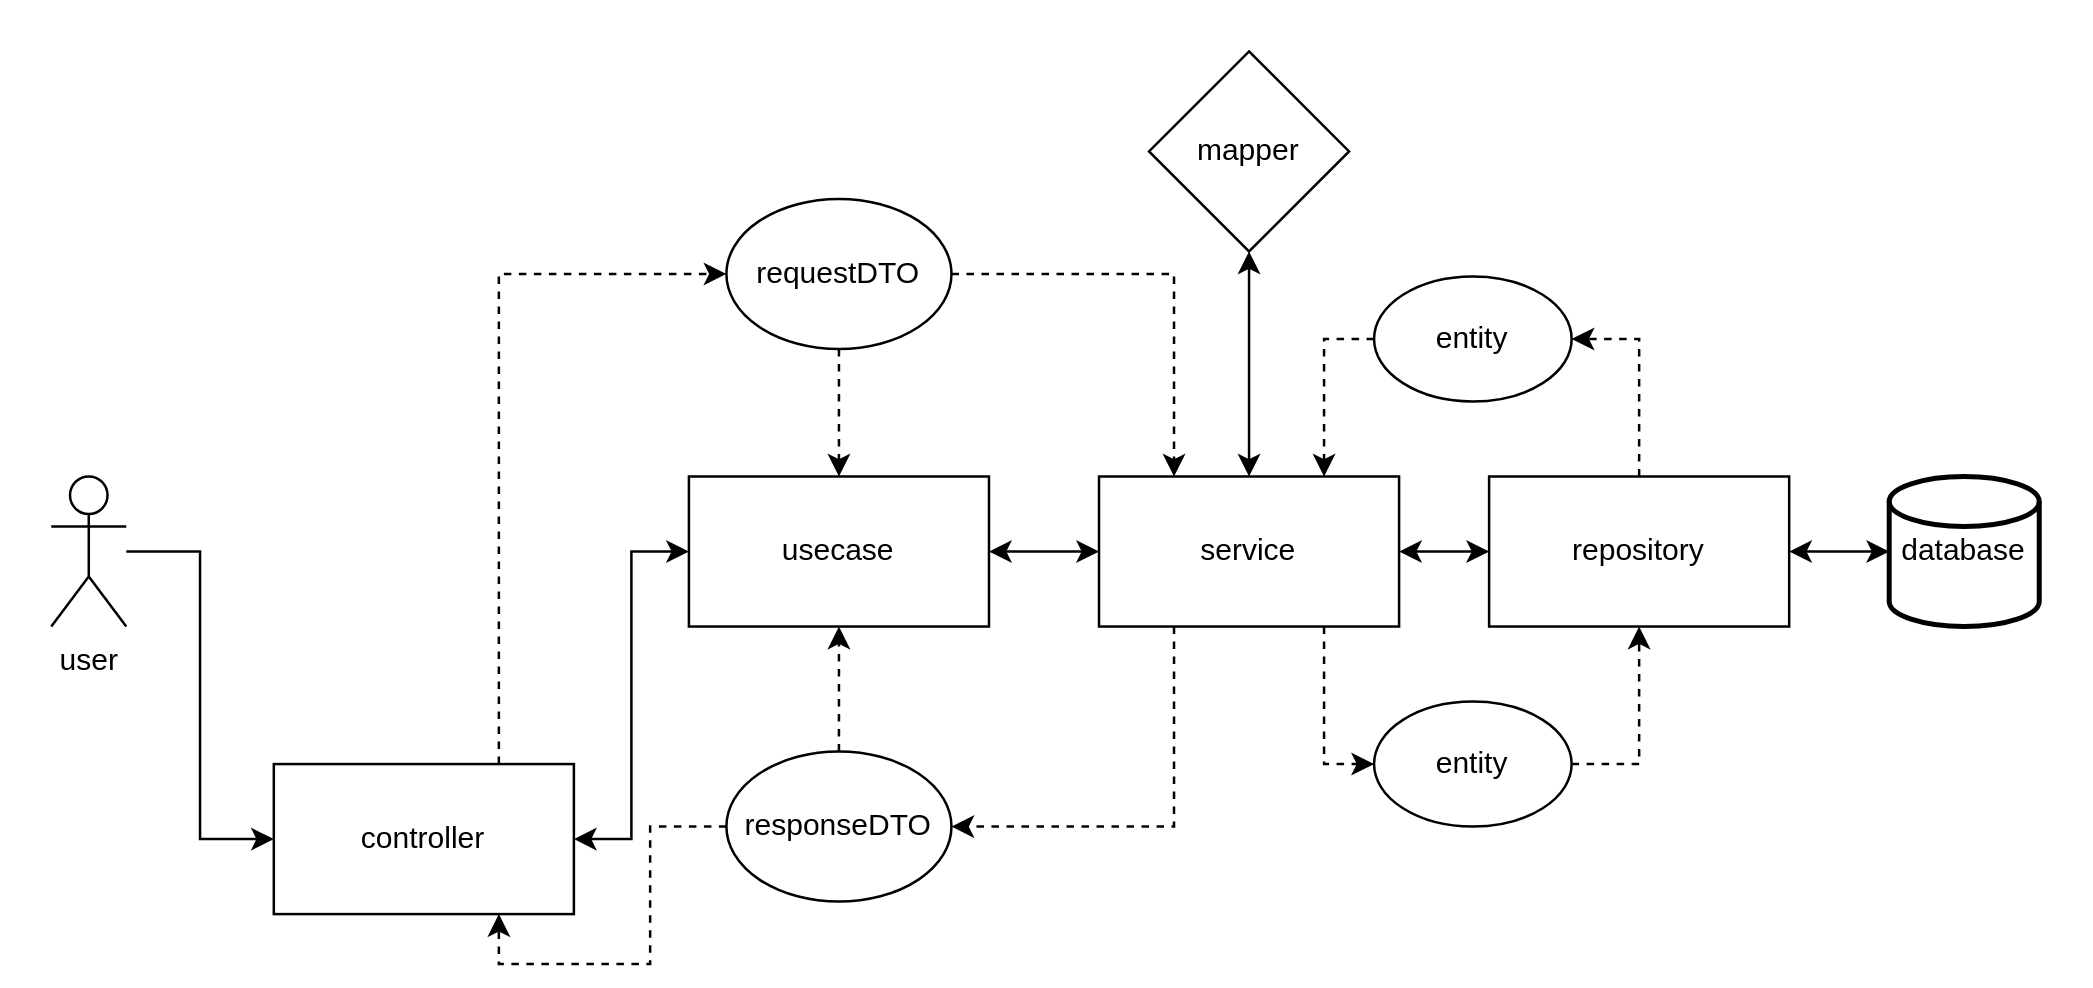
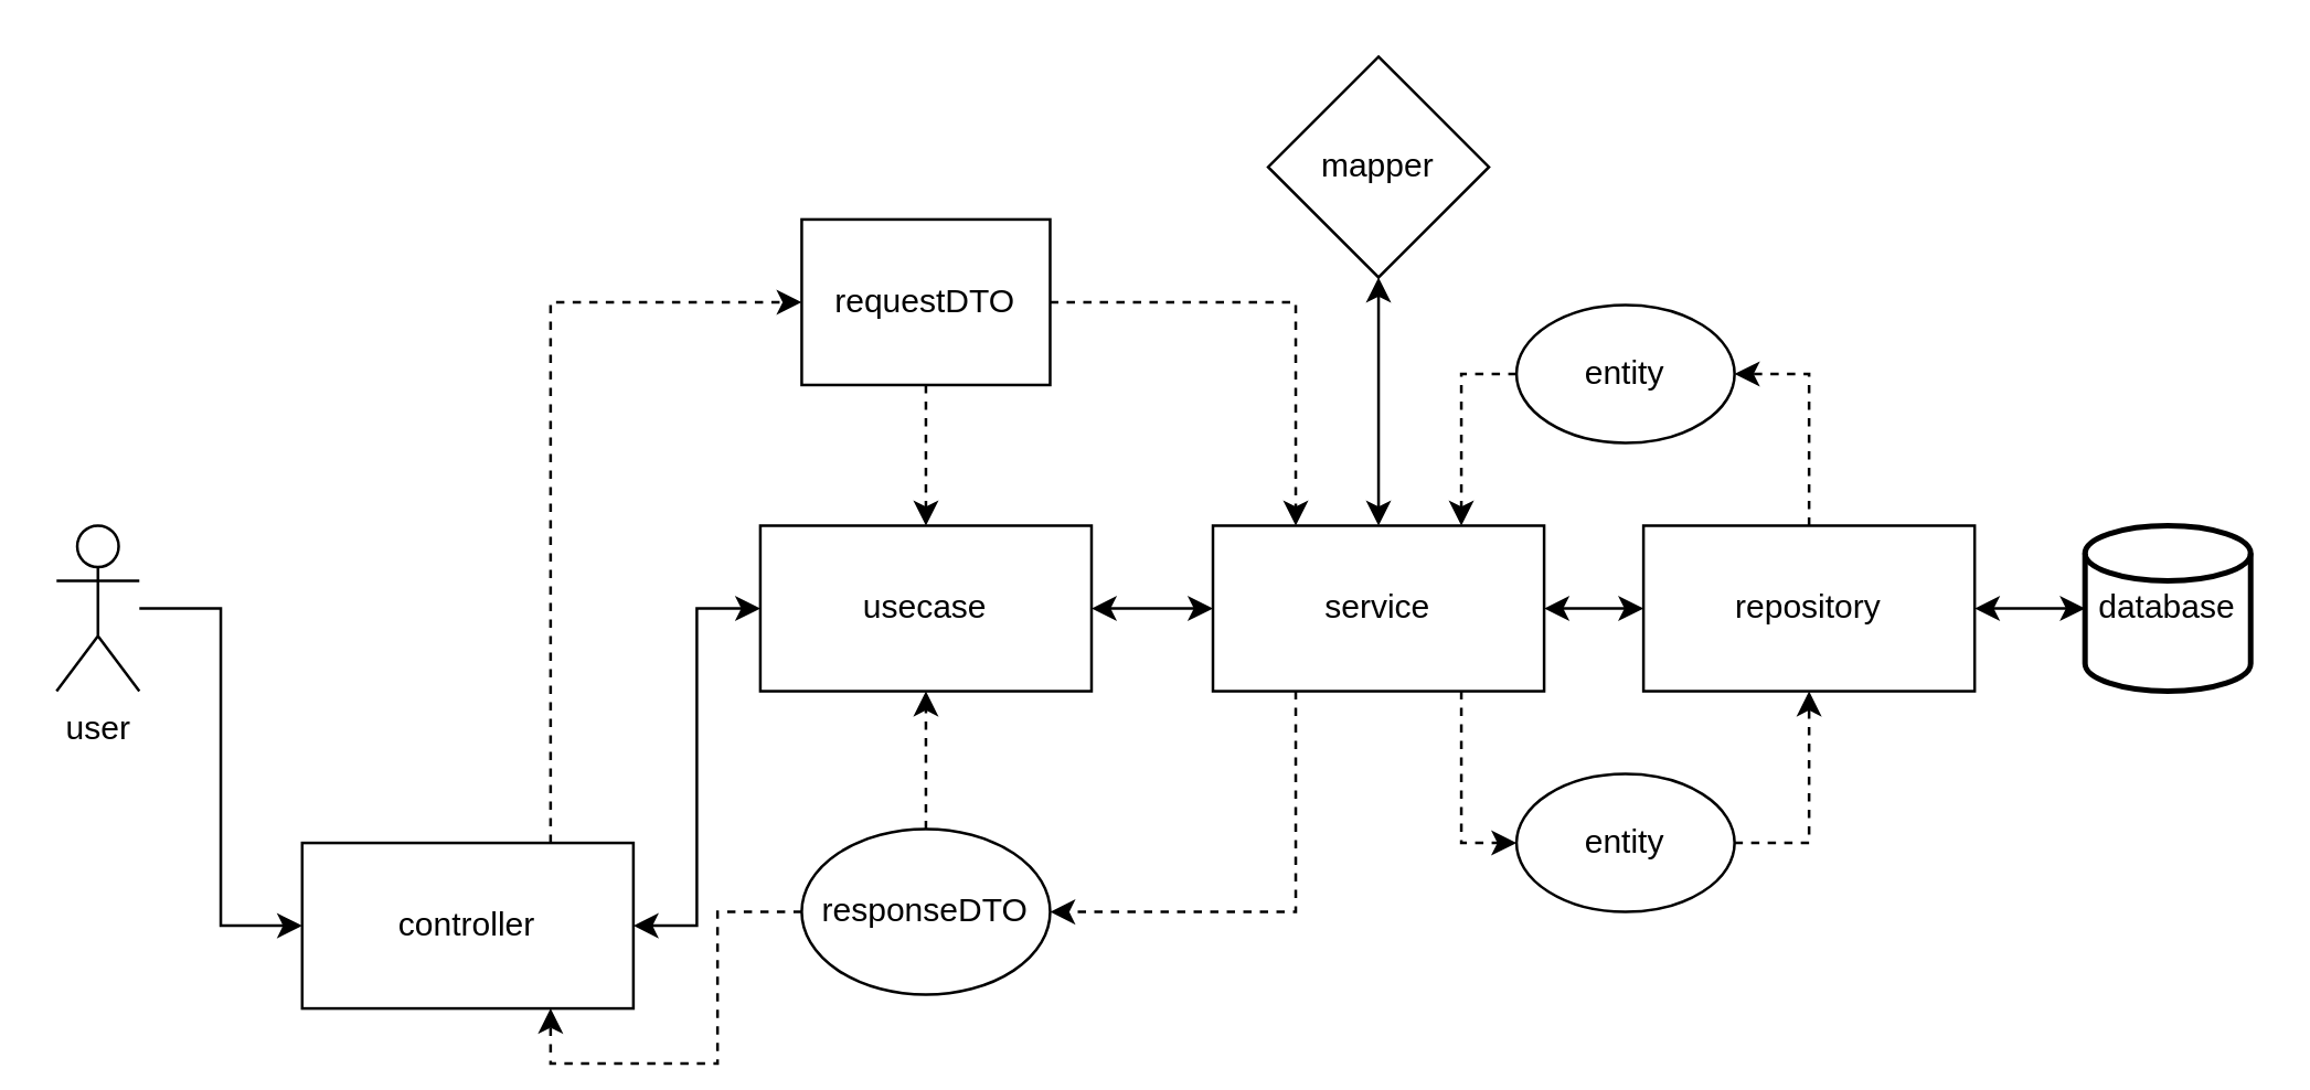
- <mxCell id="17" value="requestDTO" style="ellipse;whiteSpace=wrap;html=1;" vertex="1" parent="1"><mxGeometry x="290" y="79" width="90" height="60" as="geometry" /></mxCell>
+ <mxCell id="17" value="requestDTO" style="whiteSpace=wrap;html=1;rounded=0;" vertex="1" parent="1"><mxGeometry x="290" y="79" width="90" height="60" as="geometry" /></mxCell>
